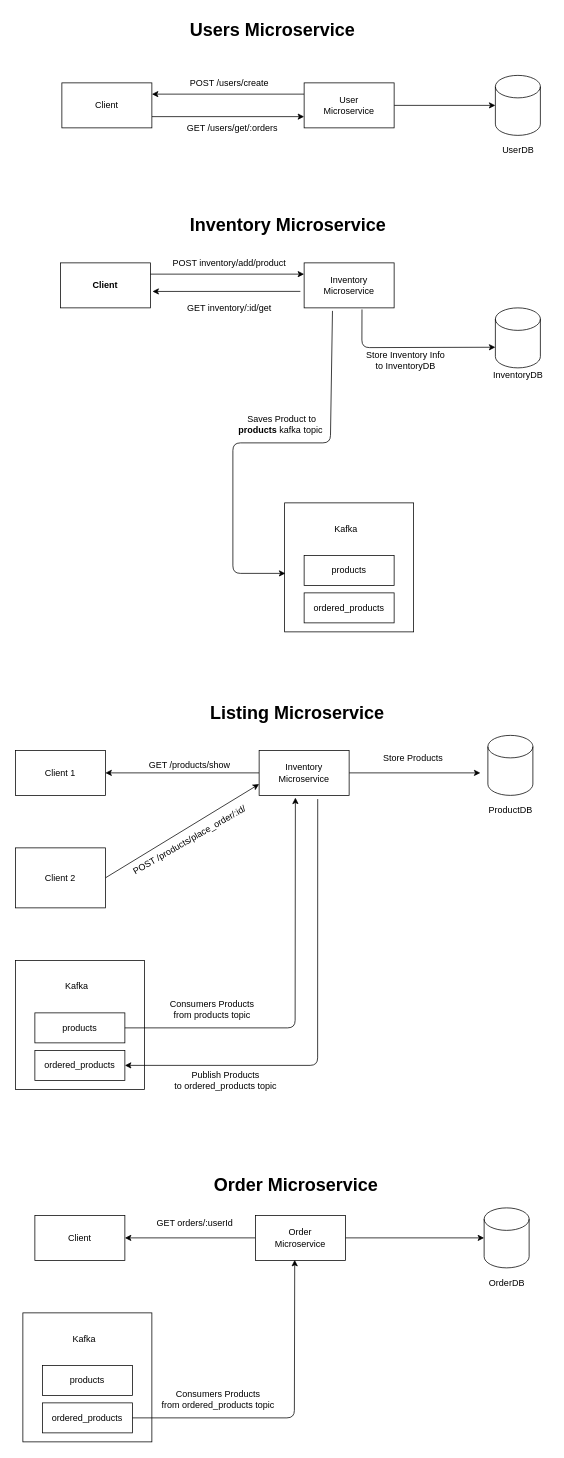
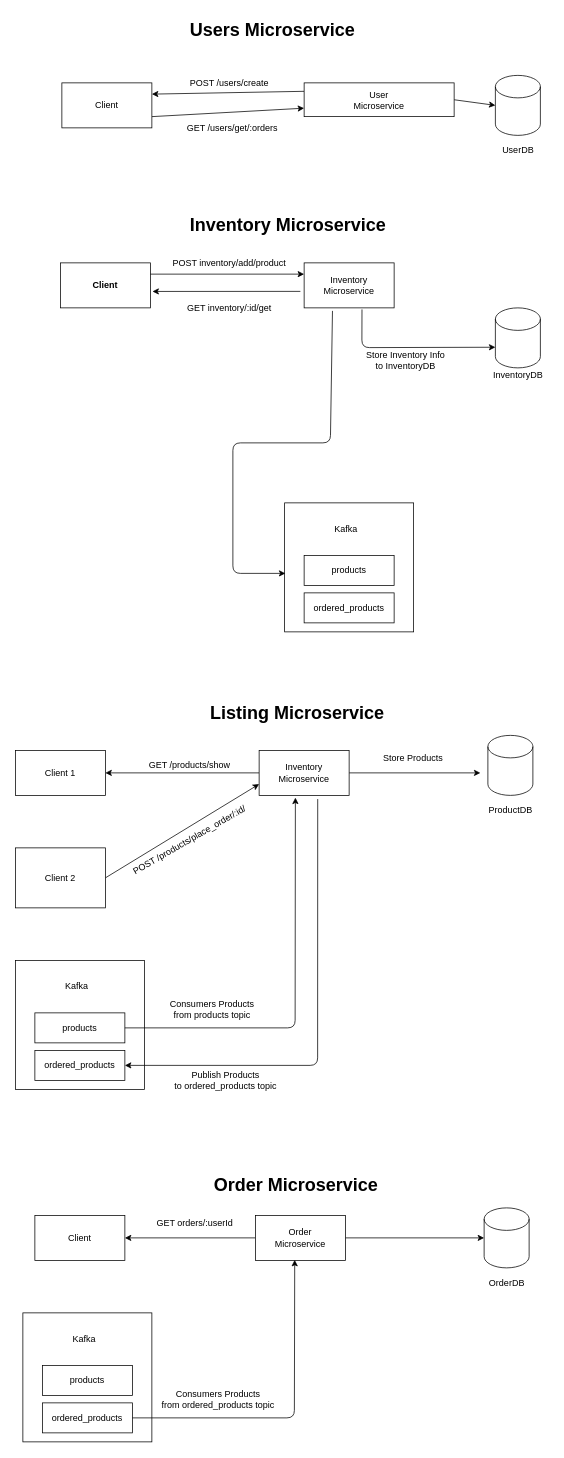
- <mxCell id="59" value="User&lt;br&gt;Microservice" style="rounded=0;whiteSpace=wrap;html=1;" vertex="1" parent="1"><mxGeometry x="405" y="110" width="120" height="60" as="geometry" /></mxCell>
+ <mxCell id="59" value="User&lt;br&gt;Microservice" style="rounded=0;whiteSpace=wrap;html=1;" vertex="1" parent="1"><mxGeometry x="405" y="110" width="200" height="45" as="geometry" /></mxCell>
- <mxCell id="17" value="Saves Product to&lt;br&gt;&lt;b&gt;products&lt;/b&gt; kafka topic&amp;nbsp;" style="text;html=1;align=center;verticalAlign=middle;resizable=0;points=[];autosize=1;strokeColor=none;fillColor=none;" parent="1" vertex="1"><mxGeometry x="310" y="550" width="130" height="30" as="geometry" /></mxCell>
